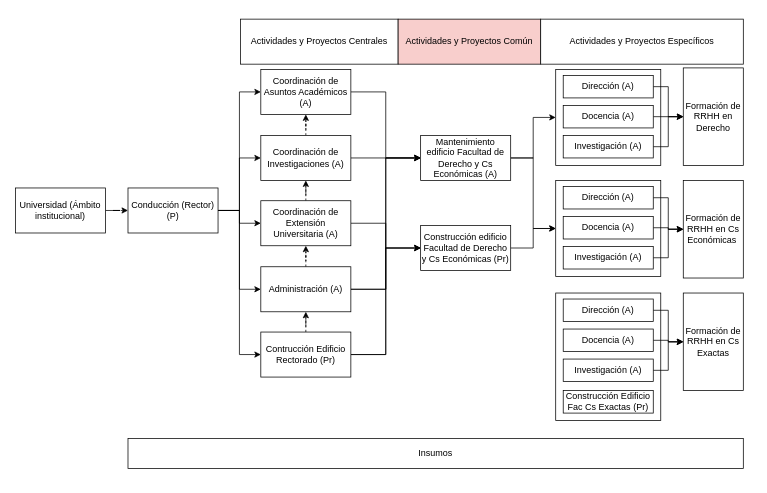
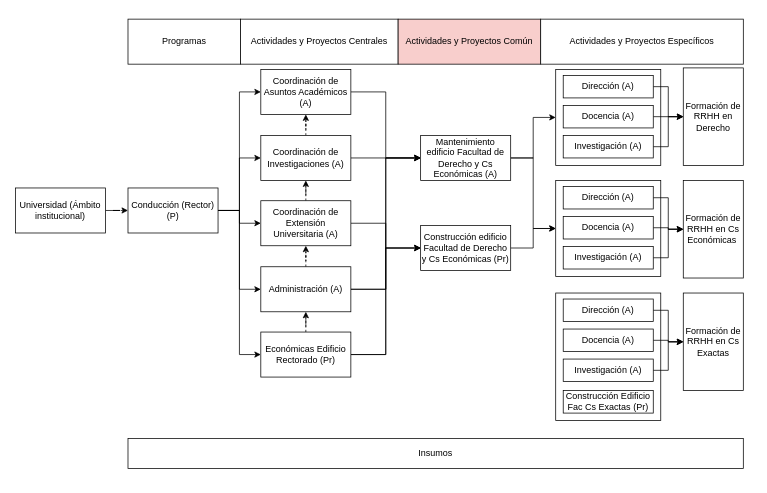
+ <mxCell id="57" value="Programas" style="rounded=0;whiteSpace=wrap;html=1;strokeColor=#000000;" vertex="1" parent="1"><mxGeometry x="170" y="25" width="150" height="60" as="geometry" /></mxCell>
- <mxCell id="18" value="Contrucción Edificio Rectorado (Pr)" style="rounded=0;whiteSpace=wrap;html=1;strokeColor=#000000;" vertex="1" parent="1"><mxGeometry x="347" y="442" width="120" height="60" as="geometry" /></mxCell>
+ <mxCell id="18" value="Económicas Edificio Rectorado (Pr)" style="rounded=0;whiteSpace=wrap;html=1;strokeColor=#000000;" vertex="1" parent="1"><mxGeometry x="347" y="442" width="120" height="60" as="geometry" /></mxCell>
